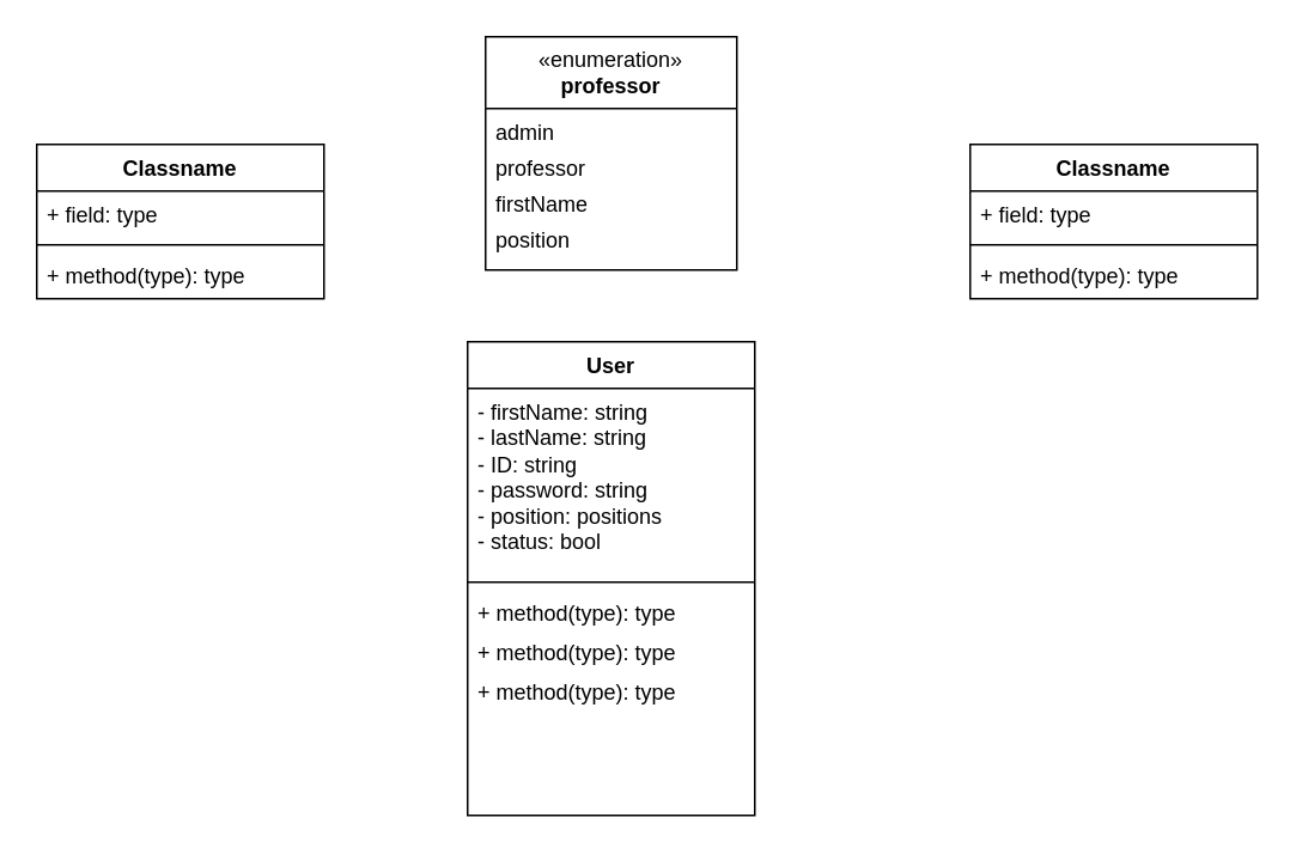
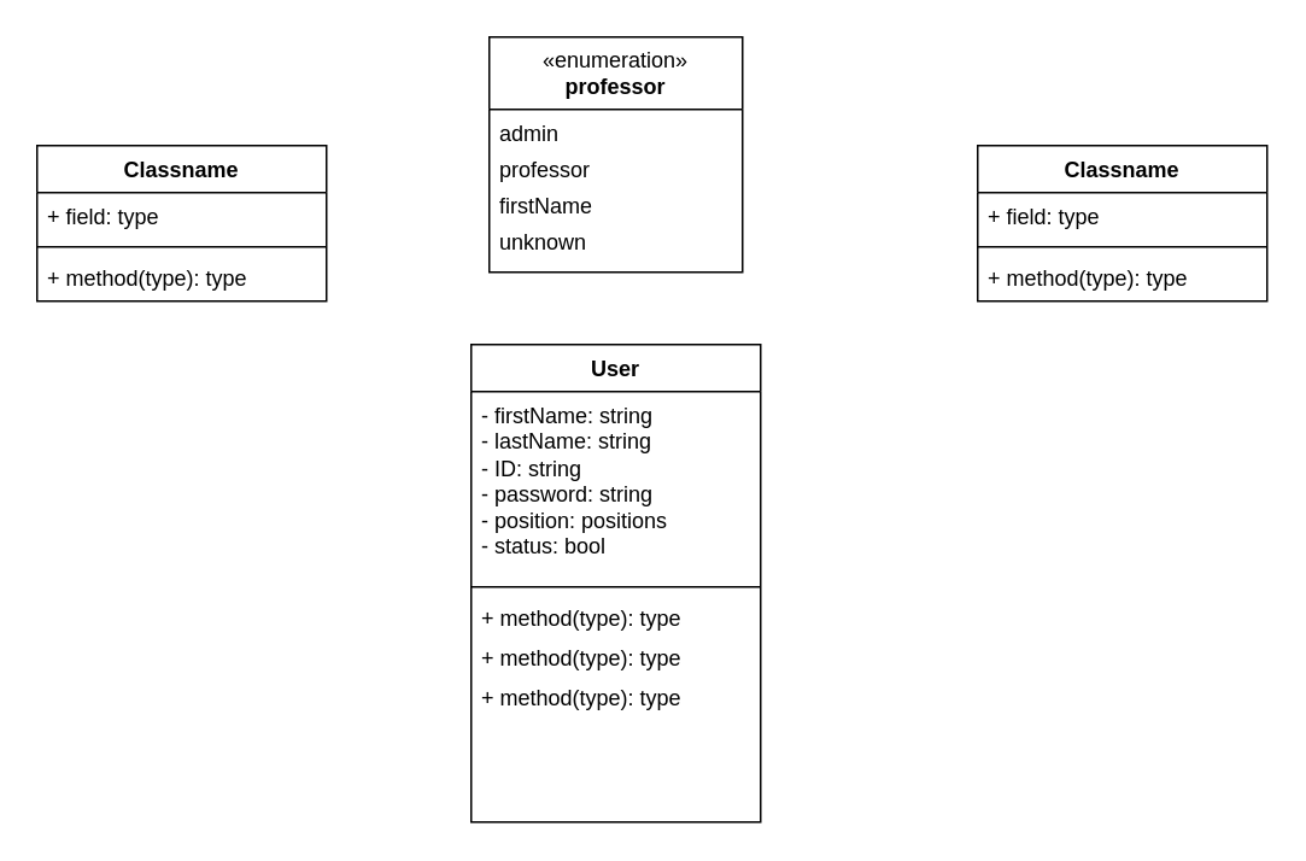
- <mxCell id="20" value="position" style="text;strokeColor=none;fillColor=none;align=left;verticalAlign=top;spacingLeft=4;spacingRight=4;overflow=hidden;rotatable=0;points=[[0,0.5],[1,0.5]];portConstraint=eastwest;whiteSpace=wrap;html=1;" vertex="1" parent="16"><mxGeometry y="100" width="140" height="30" as="geometry" /></mxCell>
+ <mxCell id="20" value="unknown" style="text;strokeColor=none;fillColor=none;align=left;verticalAlign=top;spacingLeft=4;spacingRight=4;overflow=hidden;rotatable=0;points=[[0,0.5],[1,0.5]];portConstraint=eastwest;whiteSpace=wrap;html=1;" vertex="1" parent="16"><mxGeometry y="100" width="140" height="30" as="geometry" /></mxCell>
